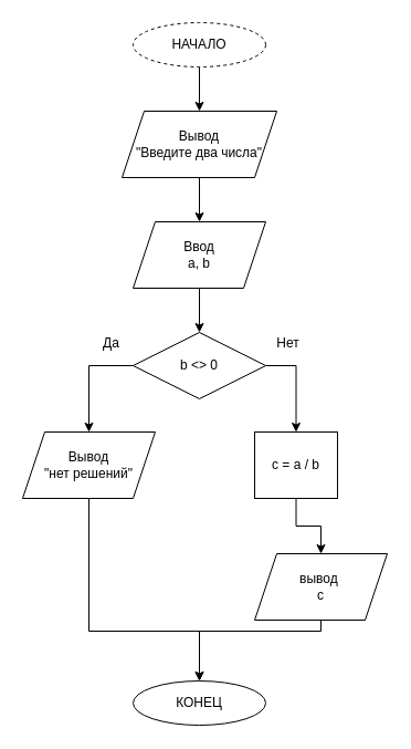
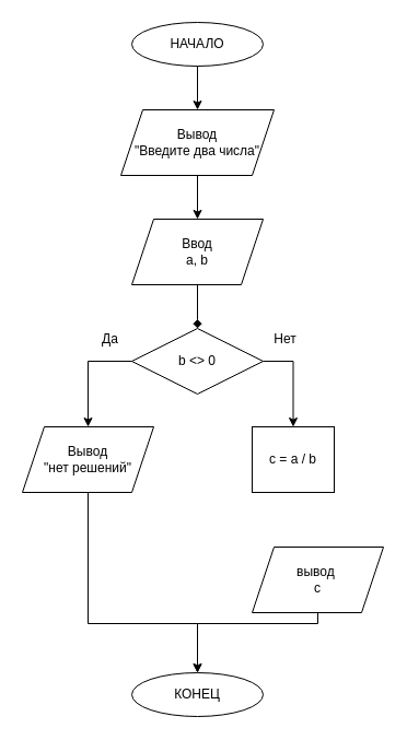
- <mxCell id="3" value="НАЧАЛО" style="ellipse;whiteSpace=wrap;html=1;dashed=1;" vertex="1" parent="1"><mxGeometry x="120" y="20" width="120" height="40" as="geometry" /></mxCell>
+ <mxCell id="3" value="НАЧАЛО" style="ellipse;whiteSpace=wrap;html=1;" vertex="1" parent="1"><mxGeometry x="120" y="20" width="120" height="40" as="geometry" /></mxCell>
- <mxCell id="7" style="edgeStyle=orthogonalEdgeStyle;rounded=0;orthogonalLoop=1;jettySize=auto;html=1;exitX=0.5;exitY=1;exitDx=0;exitDy=0;entryX=0.5;entryY=0;entryDx=0;entryDy=0;" edge="1" parent="1" source="8" target="11"><mxGeometry relative="1" as="geometry" /></mxCell>
+ <mxCell id="7" style="edgeStyle=orthogonalEdgeStyle;rounded=0;orthogonalLoop=1;jettySize=auto;html=1;exitX=0.5;exitY=1;exitDx=0;exitDy=0;entryX=0.5;entryY=0;entryDx=0;entryDy=0;endArrow=diamond;" edge="1" parent="1" source="8" target="11"><mxGeometry relative="1" as="geometry" /></mxCell>
- <mxCell id="14" style="edgeStyle=orthogonalEdgeStyle;rounded=0;orthogonalLoop=1;jettySize=auto;html=1;exitX=0.5;exitY=1;exitDx=0;exitDy=0;entryX=0.5;entryY=0;entryDx=0;entryDy=0;" edge="1" parent="1" source="15" target="17"><mxGeometry relative="1" as="geometry" /></mxCell>
